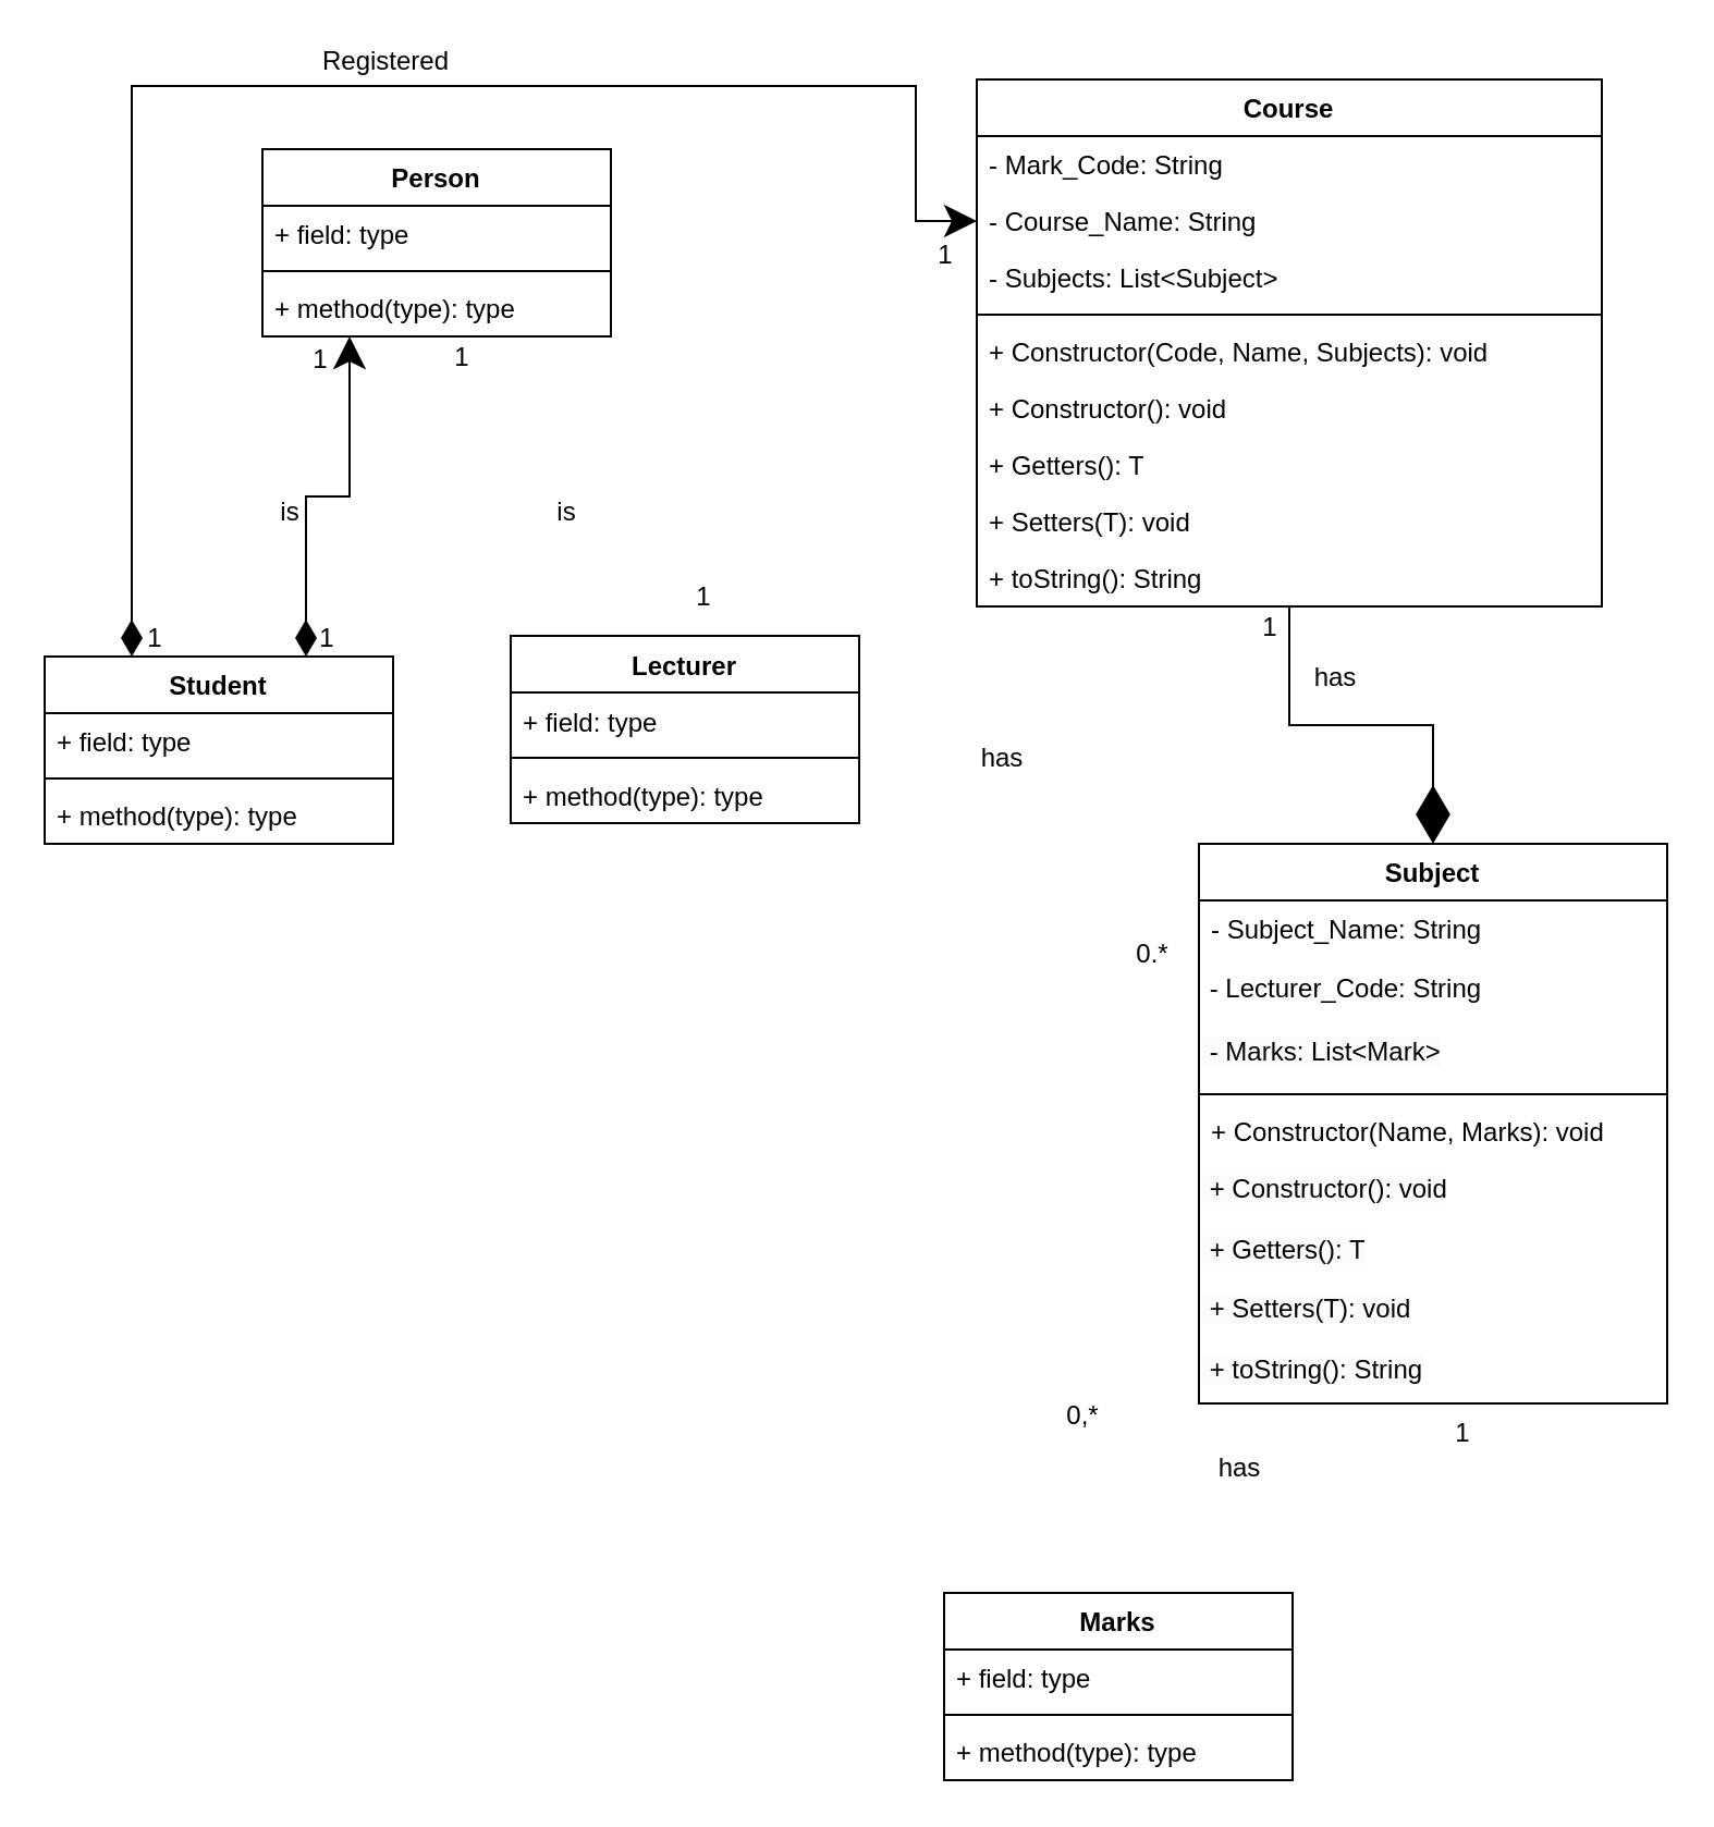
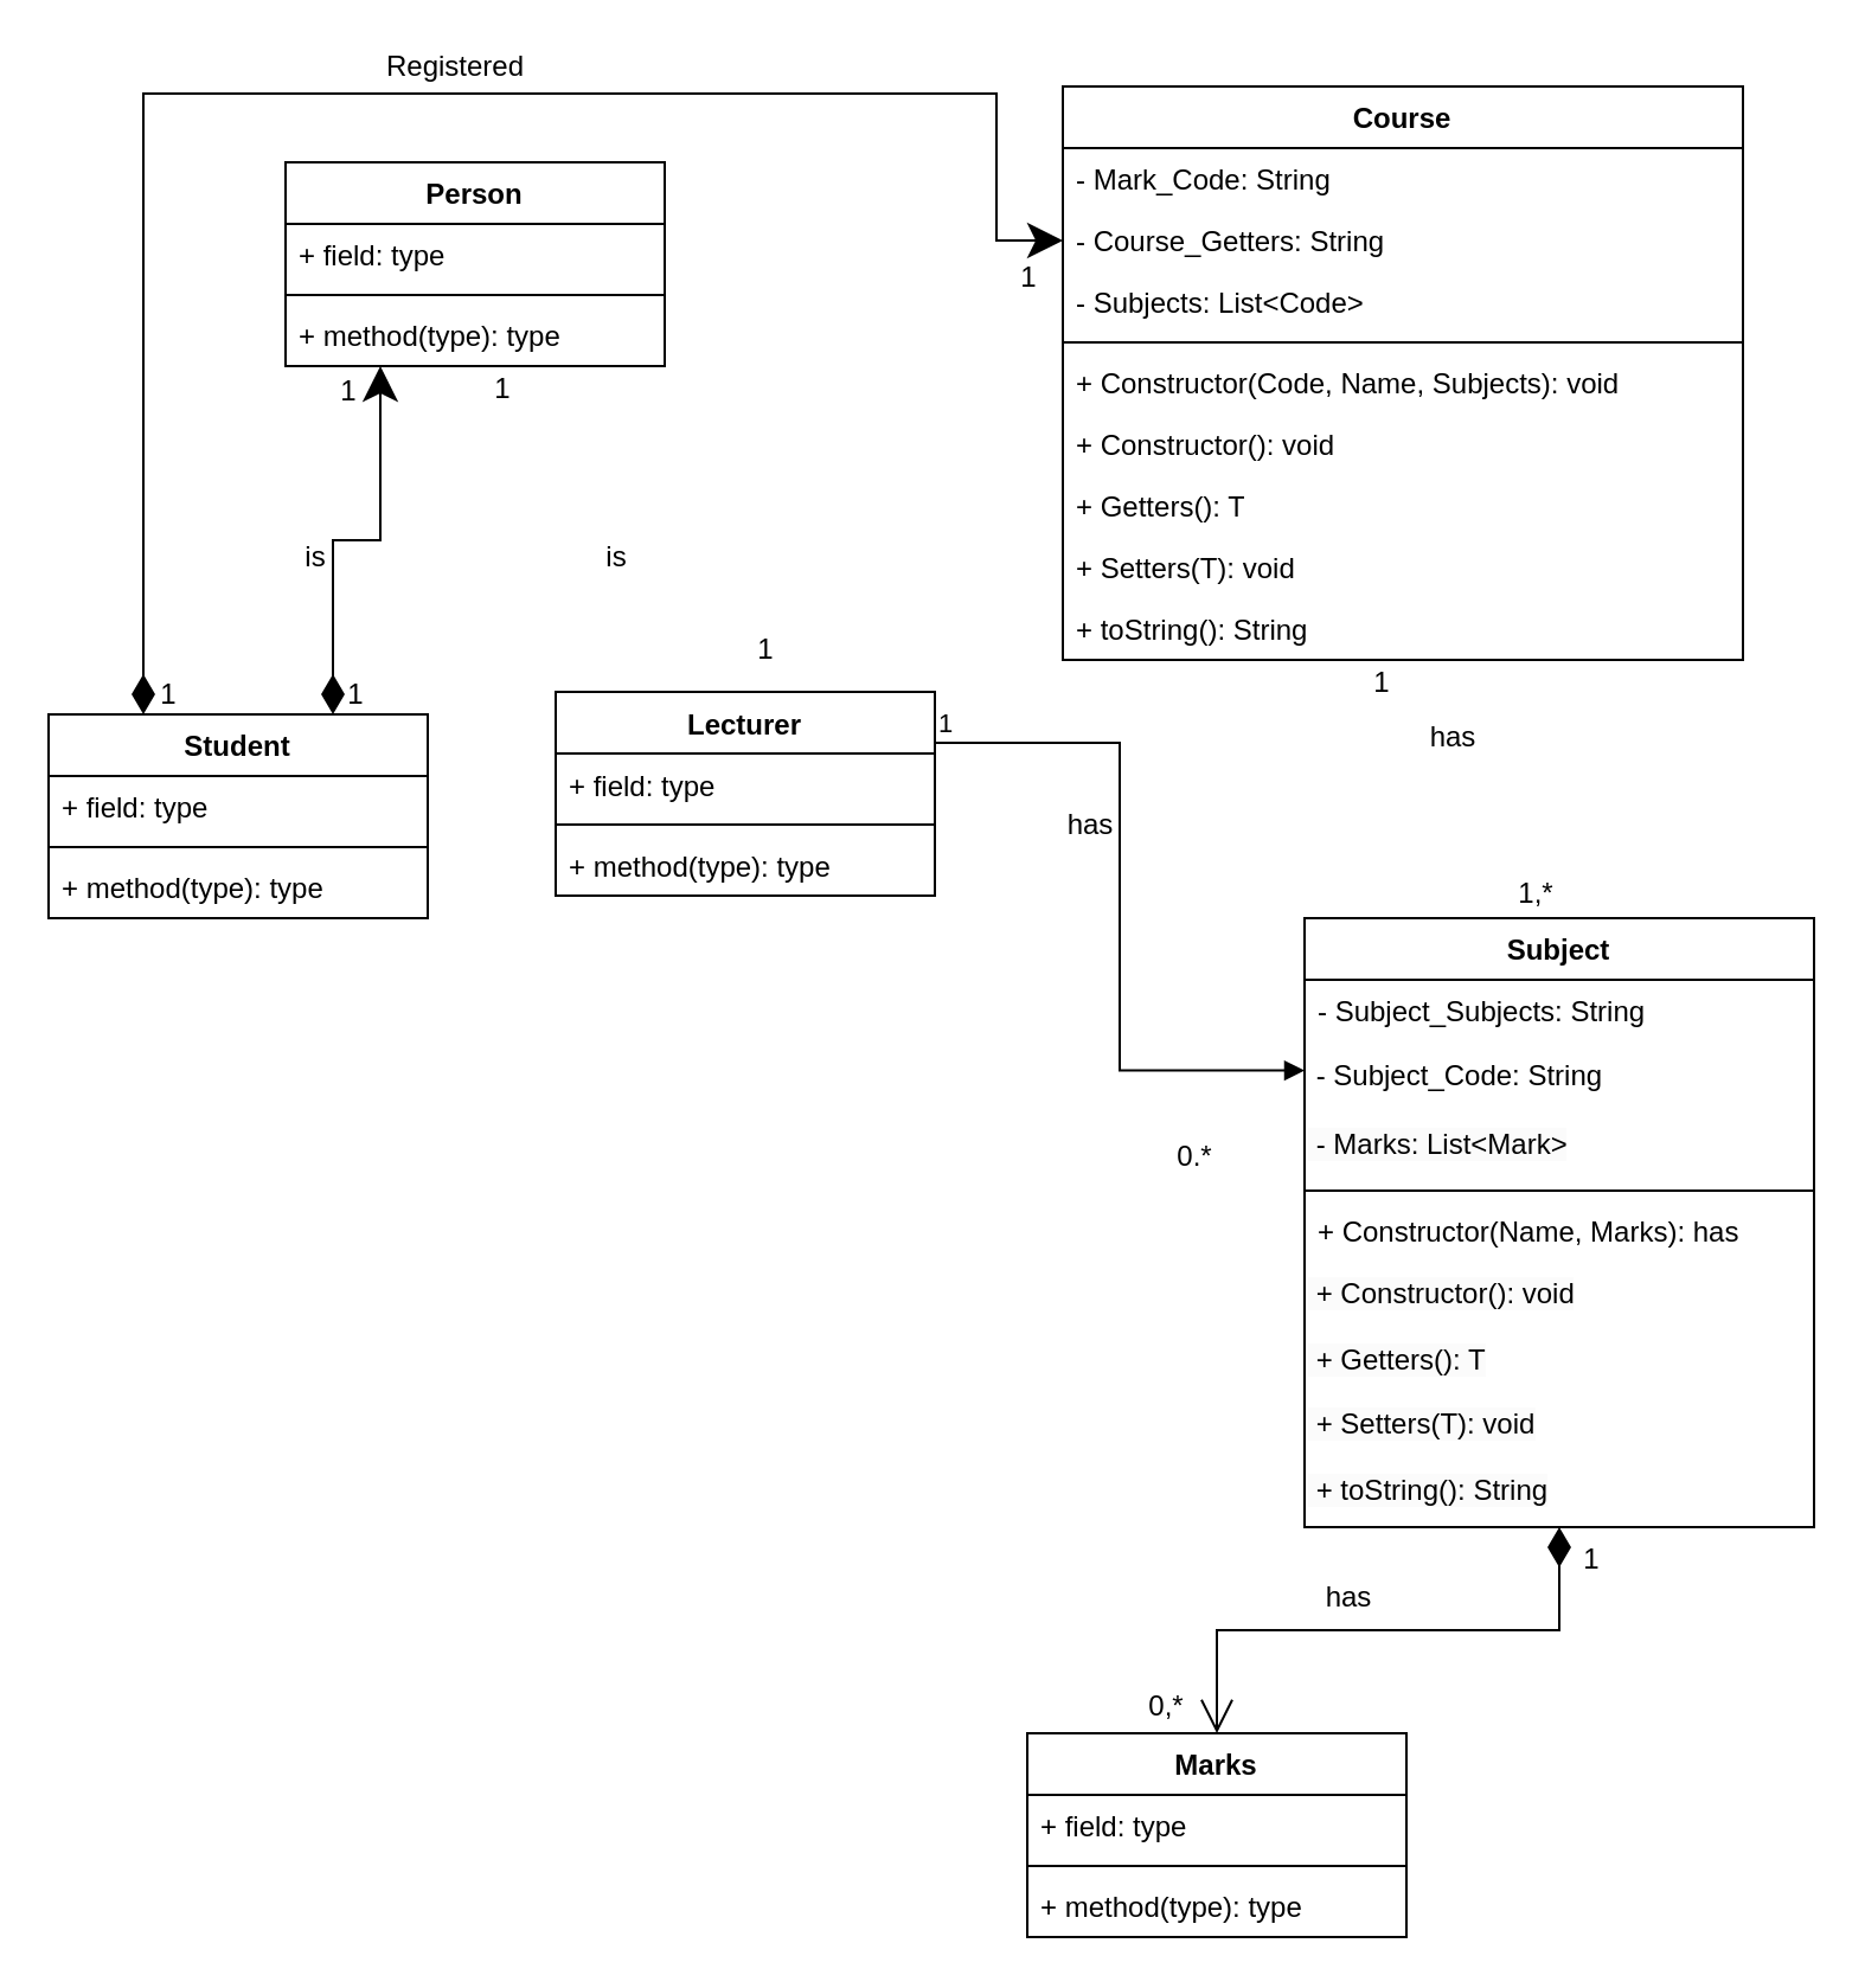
- <mxCell id="57" value="Registered" style="text;html=1;align=center;verticalAlign=middle;whiteSpace=wrap;rounded=0;" parent="1" vertex="1"><mxGeometry x="135" y="20" width="84" height="15" as="geometry" /></mxCell>
+ <mxCell id="57" value="Registered" style="text;html=1;align=center;verticalAlign=middle;whiteSpace=wrap;rounded=0;" parent="1" vertex="1"><mxGeometry x="150" y="20" width="84" height="15" as="geometry" /></mxCell>
- <mxCell id="31" value="- Course_Name: String" style="text;strokeColor=none;fillColor=none;align=left;verticalAlign=top;spacingLeft=4;spacingRight=4;overflow=hidden;rotatable=0;points=[[0,0.5],[1,0.5]];portConstraint=eastwest;whiteSpace=wrap;html=1;" parent="29" vertex="1"><mxGeometry y="52" width="287" height="26" as="geometry" /></mxCell>
+ <mxCell id="31" value="- Course_Getters: String" style="text;strokeColor=none;fillColor=none;align=left;verticalAlign=top;spacingLeft=4;spacingRight=4;overflow=hidden;rotatable=0;points=[[0,0.5],[1,0.5]];portConstraint=eastwest;whiteSpace=wrap;html=1;" parent="29" vertex="1"><mxGeometry y="52" width="287" height="26" as="geometry" /></mxCell>
- <mxCell id="32" value="- Subjects: List&amp;lt;Subject&amp;gt;" style="text;strokeColor=none;fillColor=none;align=left;verticalAlign=top;spacingLeft=4;spacingRight=4;overflow=hidden;rotatable=0;points=[[0,0.5],[1,0.5]];portConstraint=eastwest;whiteSpace=wrap;html=1;" parent="29" vertex="1"><mxGeometry y="78" width="287" height="26" as="geometry" /></mxCell>
+ <mxCell id="32" value="- Subjects: List&amp;lt;Code&amp;gt;" style="text;strokeColor=none;fillColor=none;align=left;verticalAlign=top;spacingLeft=4;spacingRight=4;overflow=hidden;rotatable=0;points=[[0,0.5],[1,0.5]];portConstraint=eastwest;whiteSpace=wrap;html=1;" parent="29" vertex="1"><mxGeometry y="78" width="287" height="26" as="geometry" /></mxCell>
- <mxCell id="39" value="" style="endArrow=diamondThin;endFill=1;endSize=24;html=1;rounded=0;entryX=0.5;entryY=0;entryDx=0;entryDy=0;exitX=0.5;exitY=1;exitDx=0;exitDy=0;edgeStyle=orthogonalEdgeStyle;" parent="1" source="29" target="10" edge="1"><mxGeometry width="160" relative="1" as="geometry"><mxPoint x="340" y="248" as="sourcePoint" /><mxPoint x="500" y="248" as="targetPoint" /></mxGeometry></mxCell>
+ <mxCell id="42" value="1,*" style="text;html=1;align=center;verticalAlign=middle;whiteSpace=wrap;rounded=0;" parent="1" vertex="1"><mxGeometry x="633" y="367" width="30" height="20" as="geometry" /></mxCell>
+ <mxCell id="59" value="" style="endArrow=block;endFill=1;html=1;edgeStyle=orthogonalEdgeStyle;align=left;verticalAlign=top;rounded=0;entryX=0;entryY=0.25;entryDx=0;entryDy=0;exitX=1;exitY=0.25;exitDx=0;exitDy=0;" parent="1" source="6" target="10" edge="1"><mxGeometry x="-1" relative="1" as="geometry"><mxPoint x="274" y="225" as="sourcePoint" /><mxPoint x="434" y="225" as="targetPoint" /></mxGeometry></mxCell>
+ <mxCell id="60" value="1" style="edgeLabel;resizable=0;html=1;align=left;verticalAlign=bottom;" parent="59" connectable="0" vertex="1"><mxGeometry x="-1" relative="1" as="geometry" /></mxCell>
- <mxCell id="11" value="- Subject_Name: String" style="text;strokeColor=none;fillColor=none;align=left;verticalAlign=top;spacingLeft=4;spacingRight=4;overflow=hidden;rotatable=0;points=[[0,0.5],[1,0.5]];portConstraint=eastwest;whiteSpace=wrap;html=1;" parent="10" vertex="1"><mxGeometry y="26" width="215" height="26" as="geometry" /></mxCell>
+ <mxCell id="11" value="- Subject_Subjects: String" style="text;strokeColor=none;fillColor=none;align=left;verticalAlign=top;spacingLeft=4;spacingRight=4;overflow=hidden;rotatable=0;points=[[0,0.5],[1,0.5]];portConstraint=eastwest;whiteSpace=wrap;html=1;" parent="10" vertex="1"><mxGeometry y="26" width="215" height="26" as="geometry" /></mxCell>
- <mxCell id="40" value="0.*" style="text;html=1;align=center;verticalAlign=middle;whiteSpace=wrap;rounded=0;" parent="1" vertex="1"><mxGeometry x="519" y="428" width="20" height="20" as="geometry" /></mxCell>
+ <mxCell id="40" value="0.*" style="text;html=1;align=center;verticalAlign=middle;whiteSpace=wrap;rounded=0;" parent="1" vertex="1"><mxGeometry x="494" y="478" width="20" height="20" as="geometry" /></mxCell>
- <mxCell id="12" value="&amp;nbsp;- Lecturer_Code: String" style="text;html=1;align=left;verticalAlign=middle;whiteSpace=wrap;rounded=0;" vertex="1" parent="10"><mxGeometry y="52" width="215" height="30" as="geometry" /></mxCell>
+ <mxCell id="12" value="&amp;nbsp;- Subject_Code: String" style="text;html=1;align=left;verticalAlign=middle;whiteSpace=wrap;rounded=0;" vertex="1" parent="10"><mxGeometry y="52" width="215" height="30" as="geometry" /></mxCell>
- <mxCell id="15" value="+ Constructor(Name, Marks): void" style="text;strokeColor=none;fillColor=none;align=left;verticalAlign=top;spacingLeft=4;spacingRight=4;overflow=hidden;rotatable=0;points=[[0,0.5],[1,0.5]];portConstraint=eastwest;whiteSpace=wrap;html=1;" parent="10" vertex="1"><mxGeometry y="119" width="215" height="26" as="geometry" /></mxCell>
+ <mxCell id="15" value="+ Constructor(Name, Marks): has" style="text;strokeColor=none;fillColor=none;align=left;verticalAlign=top;spacingLeft=4;spacingRight=4;overflow=hidden;rotatable=0;points=[[0,0.5],[1,0.5]];portConstraint=eastwest;whiteSpace=wrap;html=1;" parent="10" vertex="1"><mxGeometry y="119" width="215" height="26" as="geometry" /></mxCell>
- <mxCell id="46" value="0,*" style="text;html=1;align=center;verticalAlign=middle;whiteSpace=wrap;rounded=0;" parent="1" vertex="1"><mxGeometry x="480" y="639" width="34" height="22" as="geometry" /></mxCell>
+ <mxCell id="46" value="0,*" style="text;html=1;align=center;verticalAlign=middle;whiteSpace=wrap;rounded=0;" parent="1" vertex="1"><mxGeometry x="475" y="709" width="34" height="22" as="geometry" /></mxCell>
+ <mxCell id="54" value="" style="endArrow=open;html=1;endSize=12;startArrow=diamondThin;startSize=14;startFill=1;edgeStyle=orthogonalEdgeStyle;align=left;verticalAlign=bottom;rounded=0;exitX=0.5;exitY=1;exitDx=0;exitDy=0;" parent="1" source="10" target="21" edge="1"><mxGeometry x="-1" y="3" relative="1" as="geometry"><mxPoint x="393" y="412" as="sourcePoint" /><mxPoint x="553" y="412" as="targetPoint" /></mxGeometry></mxCell>
